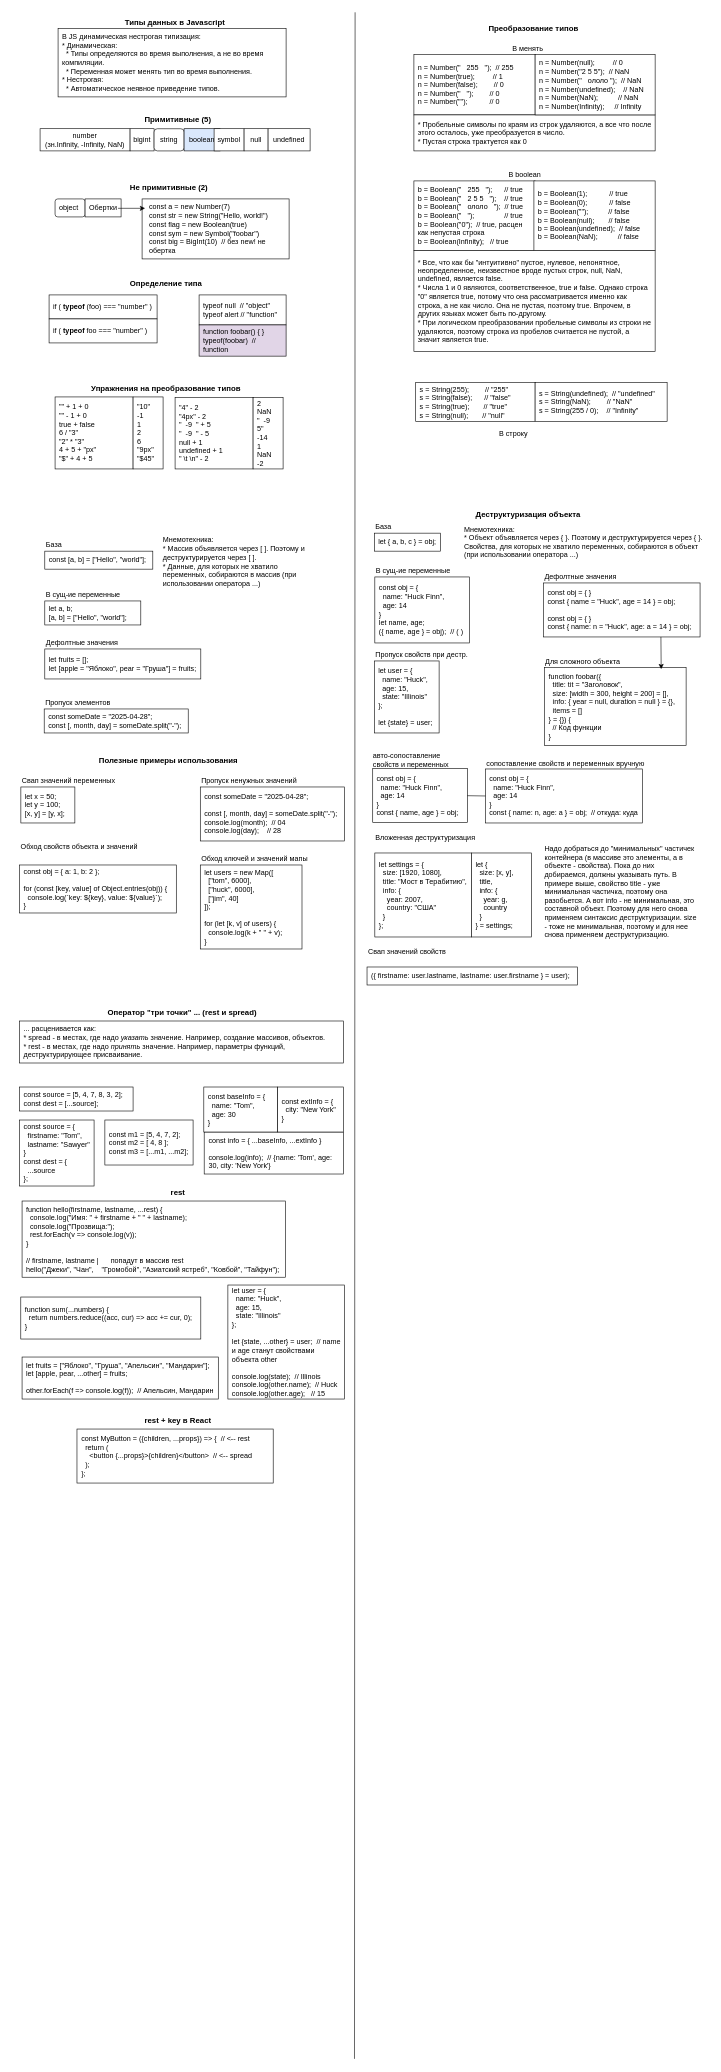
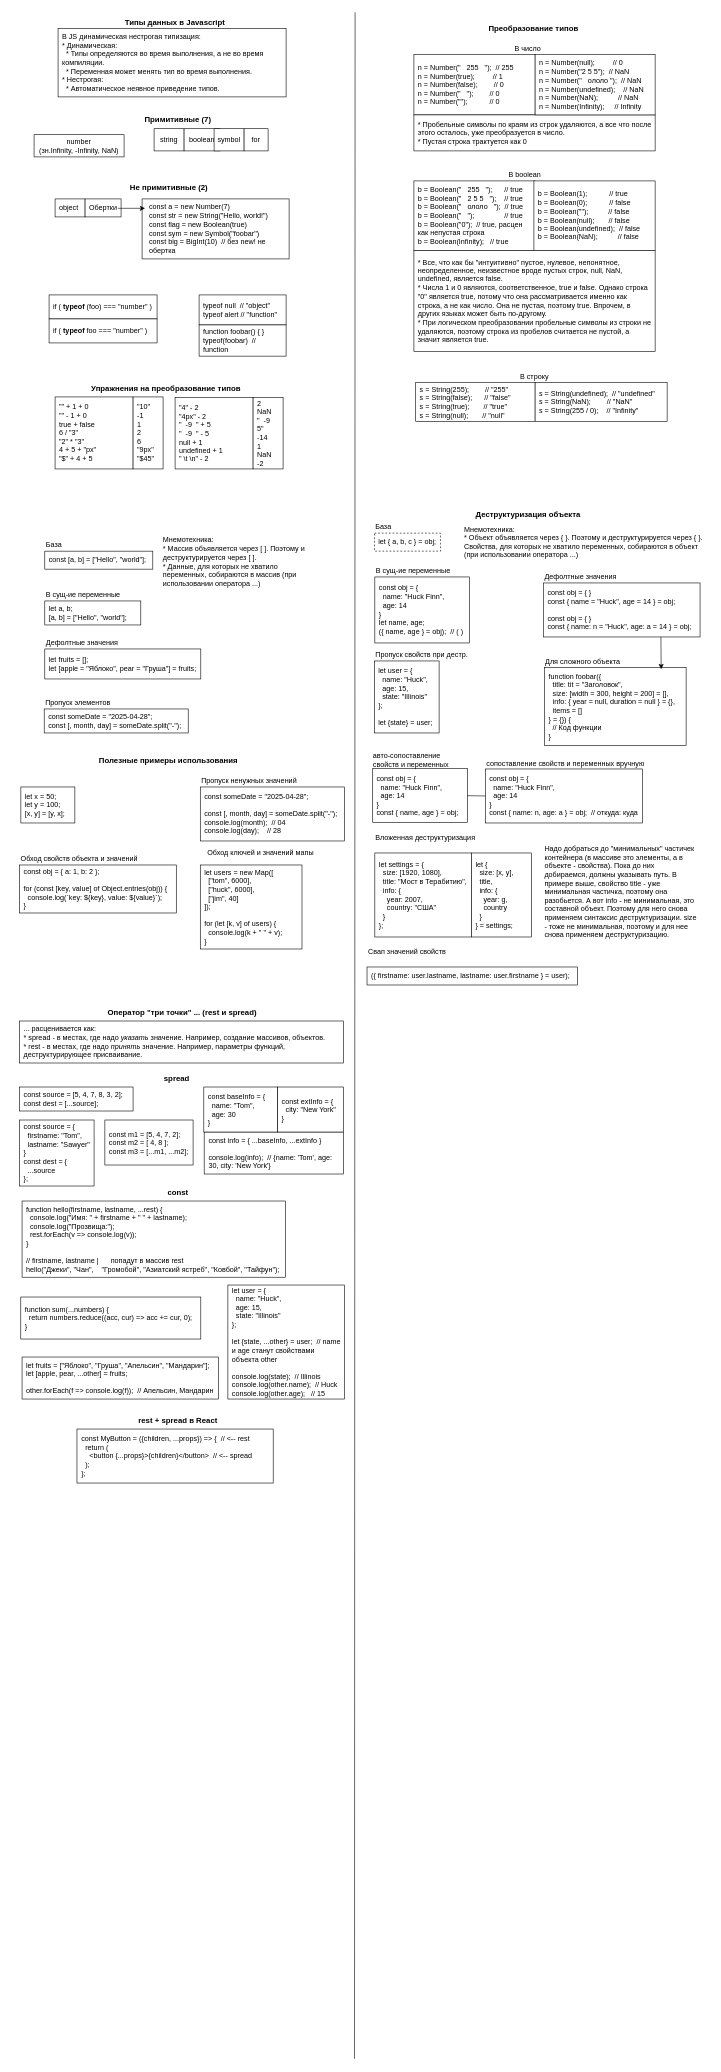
- <mxCell id="27" value="В менять" style="text;html=1;align=center;verticalAlign=middle;whiteSpace=wrap;rounded=0;fontSize=12;" parent="1" vertex="1"><mxGeometry x="689" y="71" width="380" height="20" as="geometry" /></mxCell>
+ <mxCell id="27" value="В число" style="text;html=1;align=center;verticalAlign=middle;whiteSpace=wrap;rounded=0;fontSize=12;" parent="1" vertex="1"><mxGeometry x="689" y="71" width="380" height="20" as="geometry" /></mxCell>
- <mxCell id="6" value="&lt;b&gt;Примитивные (5)&lt;/b&gt;" style="text;html=1;align=center;verticalAlign=middle;whiteSpace=wrap;rounded=0;fontSize=13;" parent="1" vertex="1"><mxGeometry x="121" y="181" width="350" height="33" as="geometry" /></mxCell>
+ <mxCell id="6" value="&lt;b&gt;Примитивные (7)&lt;/b&gt;" style="text;html=1;align=center;verticalAlign=middle;whiteSpace=wrap;rounded=0;fontSize=13;" parent="1" vertex="1"><mxGeometry x="121" y="181" width="350" height="33" as="geometry" /></mxCell>
- <mxCell id="4" value="&lt;div style=&quot;&quot;&gt;&lt;span style=&quot;background-color: initial;&quot;&gt;number&lt;/span&gt;&lt;/div&gt;&lt;div&gt;&lt;font&gt;(зн.Infinity, -Infinity,&amp;nbsp;&lt;span style=&quot;background-color: initial;&quot;&gt;NaN)&lt;/span&gt;&lt;/font&gt;&lt;/div&gt;" style="rounded=0;whiteSpace=wrap;html=1;fontSize=12;align=center;spacingLeft=5;spacingRight=5;" parent="1" vertex="1"><mxGeometry x="66" y="214" width="150" height="37" as="geometry" /></mxCell>
+ <mxCell id="4" value="&lt;div style=&quot;&quot;&gt;&lt;span style=&quot;background-color: initial;&quot;&gt;number&lt;/span&gt;&lt;/div&gt;&lt;div&gt;&lt;font&gt;(зн.Infinity, -Infinity,&amp;nbsp;&lt;span style=&quot;background-color: initial;&quot;&gt;NaN)&lt;/span&gt;&lt;/font&gt;&lt;/div&gt;" style="rounded=0;whiteSpace=wrap;html=1;fontSize=12;align=center;spacingLeft=5;spacingRight=5;" parent="1" vertex="1"><mxGeometry x="56" y="224" width="150" height="37" as="geometry" /></mxCell>
- <mxCell id="7" value="&lt;div&gt;bigint&lt;/div&gt;" style="rounded=0;whiteSpace=wrap;html=1;fontSize=12;align=center;spacingLeft=5;spacingRight=5;" parent="1" vertex="1"><mxGeometry x="216" y="214" width="40" height="37" as="geometry" /></mxCell>
- <mxCell id="8" value="&lt;div&gt;&lt;span style=&quot;background-color: initial;&quot;&gt;string&lt;/span&gt;&lt;/div&gt;" style="whiteSpace=wrap;html=1;fontSize=12;align=center;spacingLeft=5;spacingRight=5;direction=south;rounded=1;" parent="1" vertex="1"><mxGeometry x="256" y="214" width="50" height="37" as="geometry" /></mxCell>
+ <mxCell id="8" value="&lt;div&gt;&lt;span style=&quot;background-color: initial;&quot;&gt;string&lt;/span&gt;&lt;/div&gt;" style="rounded=0;whiteSpace=wrap;html=1;fontSize=12;align=center;spacingLeft=5;spacingRight=5;direction=south;" parent="1" vertex="1"><mxGeometry x="256" y="214" width="50" height="37" as="geometry" /></mxCell>
- <mxCell id="9" value="&lt;div&gt;&lt;span style=&quot;background-color: initial;&quot;&gt;boolean&lt;/span&gt;&lt;/div&gt;" style="rounded=0;whiteSpace=wrap;html=1;fontSize=12;align=center;spacingLeft=5;spacingRight=5;fillColor=#dae8fc;" parent="1" vertex="1"><mxGeometry x="306" y="214" width="60" height="37" as="geometry" /></mxCell>
+ <mxCell id="9" value="&lt;div&gt;&lt;span style=&quot;background-color: initial;&quot;&gt;boolean&lt;/span&gt;&lt;/div&gt;" style="rounded=0;whiteSpace=wrap;html=1;fontSize=12;align=center;spacingLeft=5;spacingRight=5;" parent="1" vertex="1"><mxGeometry x="306" y="214" width="60" height="37" as="geometry" /></mxCell>
- <mxCell id="11" value="&lt;div&gt;&lt;span style=&quot;background-color: initial;&quot;&gt;null&lt;/span&gt;&lt;/div&gt;" style="rounded=0;whiteSpace=wrap;html=1;fontSize=12;align=center;spacingLeft=5;spacingRight=5;" parent="1" vertex="1"><mxGeometry x="406" y="214" width="40" height="37" as="geometry" /></mxCell>
+ <mxCell id="11" value="&lt;div&gt;&lt;span style=&quot;background-color: initial;&quot;&gt;for&lt;/span&gt;&lt;/div&gt;" style="rounded=0;whiteSpace=wrap;html=1;fontSize=12;align=center;spacingLeft=5;spacingRight=5;" parent="1" vertex="1"><mxGeometry x="406" y="214" width="40" height="37" as="geometry" /></mxCell>
- <mxCell id="12" value="&lt;div&gt;&lt;span style=&quot;background-color: initial;&quot;&gt;undefined&lt;/span&gt;&lt;/div&gt;" style="rounded=0;whiteSpace=wrap;html=1;fontSize=12;align=center;spacingLeft=5;spacingRight=5;" parent="1" vertex="1"><mxGeometry x="446" y="214" width="70" height="37" as="geometry" /></mxCell>
- <mxCell id="14" value="&lt;div&gt;object&lt;/div&gt;" style="whiteSpace=wrap;html=1;fontSize=12;align=left;spacingLeft=5;spacingRight=5;rounded=1;" parent="1" vertex="1"><mxGeometry x="91" y="331" width="50" height="30" as="geometry" /></mxCell>
+ <mxCell id="14" value="&lt;div&gt;object&lt;/div&gt;" style="rounded=0;whiteSpace=wrap;html=1;fontSize=12;align=left;spacingLeft=5;spacingRight=5;" parent="1" vertex="1"><mxGeometry x="91" y="331" width="50" height="30" as="geometry" /></mxCell>
- <mxCell id="18" value="&lt;b&gt;Определение типа&lt;/b&gt;" style="text;html=1;align=center;verticalAlign=middle;whiteSpace=wrap;rounded=0;fontSize=13;" parent="1" vertex="1"><mxGeometry x="81" y="451" width="390" height="40" as="geometry" /></mxCell>
- <mxCell id="21" value="&lt;div&gt;function foobar() { }&lt;/div&gt;&lt;div&gt;typeof(foobar)&amp;nbsp; // function&lt;/div&gt;" style="rounded=0;whiteSpace=wrap;html=1;fontSize=12;align=left;spacingLeft=5;spacingRight=5;fillColor=#e1d5e7;" parent="1" vertex="1"><mxGeometry x="331" y="541" width="145" height="52" as="geometry" /></mxCell>
+ <mxCell id="21" value="&lt;div&gt;function foobar() { }&lt;/div&gt;&lt;div&gt;typeof(foobar)&amp;nbsp; // function&lt;/div&gt;" style="rounded=0;whiteSpace=wrap;html=1;fontSize=12;align=left;spacingLeft=5;spacingRight=5;" parent="1" vertex="1"><mxGeometry x="331" y="541" width="145" height="52" as="geometry" /></mxCell>
- <mxCell id="26" value="В строку" style="text;html=1;align=center;verticalAlign=middle;whiteSpace=wrap;rounded=0;fontSize=12;" parent="1" vertex="1"><mxGeometry x="665" y="712" width="380" height="20" as="geometry" /></mxCell>
+ <mxCell id="26" value="В строку" style="text;html=1;align=center;verticalAlign=middle;whiteSpace=wrap;rounded=0;fontSize=12;" parent="1" vertex="1"><mxGeometry x="700" y="617" width="380" height="20" as="geometry" /></mxCell>
- <mxCell id="67" value="let { a, b, c } = obj;" style="rounded=0;whiteSpace=wrap;html=1;fontSize=12;align=left;spacingLeft=5;spacingRight=5;" parent="1" vertex="1"><mxGeometry x="623.38" y="888" width="110" height="30" as="geometry" /></mxCell>
+ <mxCell id="67" value="let { a, b, c } = obj;" style="rounded=0;whiteSpace=wrap;html=1;fontSize=12;align=left;spacingLeft=5;spacingRight=5;dashed=1;" parent="1" vertex="1"><mxGeometry x="623.38" y="888" width="110" height="30" as="geometry" /></mxCell>
- <mxCell id="46" value="&lt;span style=&quot;&quot;&gt;Свап значений переменных&lt;/span&gt;" style="text;html=1;align=left;verticalAlign=middle;whiteSpace=wrap;rounded=0;" parent="1" vertex="1"><mxGeometry x="34" y="1291" width="164" height="20" as="geometry" /></mxCell>
- <mxCell id="61" value="Обход свойств объекта и значений" style="text;html=1;align=left;verticalAlign=middle;whiteSpace=wrap;rounded=0;" parent="1" vertex="1"><mxGeometry x="32" y="1401" width="251" height="20" as="geometry" /></mxCell>
+ <mxCell id="61" value="Обход свойств объекта и значений" style="text;html=1;align=left;verticalAlign=middle;whiteSpace=wrap;rounded=0;" parent="1" vertex="1"><mxGeometry x="32" y="1421" width="251" height="20" as="geometry" /></mxCell>
- <mxCell id="75" value="Обход ключей и значений мапы" style="text;html=1;align=left;verticalAlign=middle;whiteSpace=wrap;rounded=0;" parent="1" vertex="1"><mxGeometry x="333" y="1421" width="179.5" height="20" as="geometry" /></mxCell>
+ <mxCell id="75" value="Обход ключей и значений мапы" style="text;html=1;align=left;verticalAlign=middle;whiteSpace=wrap;rounded=0;" parent="1" vertex="1"><mxGeometry x="343" y="1411" width="179.5" height="20" as="geometry" /></mxCell>
+ <mxCell id="84" value="&lt;b&gt;spread&lt;/b&gt;" style="text;html=1;align=center;verticalAlign=middle;whiteSpace=wrap;rounded=0;fontSize=13;" parent="1" vertex="1"><mxGeometry x="34" y="1781" width="520" height="30" as="geometry" /></mxCell>
- <mxCell id="86" value="&lt;b&gt;rest&lt;/b&gt;" style="text;html=1;align=center;verticalAlign=middle;whiteSpace=wrap;rounded=0;fontSize=13;" parent="1" vertex="1"><mxGeometry x="36" y="1971" width="520" height="30" as="geometry" /></mxCell>
+ <mxCell id="86" value="&lt;b&gt;const&lt;/b&gt;" style="text;html=1;align=center;verticalAlign=middle;whiteSpace=wrap;rounded=0;fontSize=13;" parent="1" vertex="1"><mxGeometry x="36" y="1971" width="520" height="30" as="geometry" /></mxCell>
- <mxCell id="95" value="&lt;b&gt;rest + key в React&lt;/b&gt;" style="text;html=1;align=center;verticalAlign=middle;whiteSpace=wrap;rounded=0;fontSize=13;" parent="1" vertex="1"><mxGeometry x="36" y="2351" width="520" height="30" as="geometry" /></mxCell>
+ <mxCell id="95" value="&lt;b&gt;rest + spread в React&lt;/b&gt;" style="text;html=1;align=center;verticalAlign=middle;whiteSpace=wrap;rounded=0;fontSize=13;" parent="1" vertex="1"><mxGeometry x="36" y="2351" width="520" height="30" as="geometry" /></mxCell>
